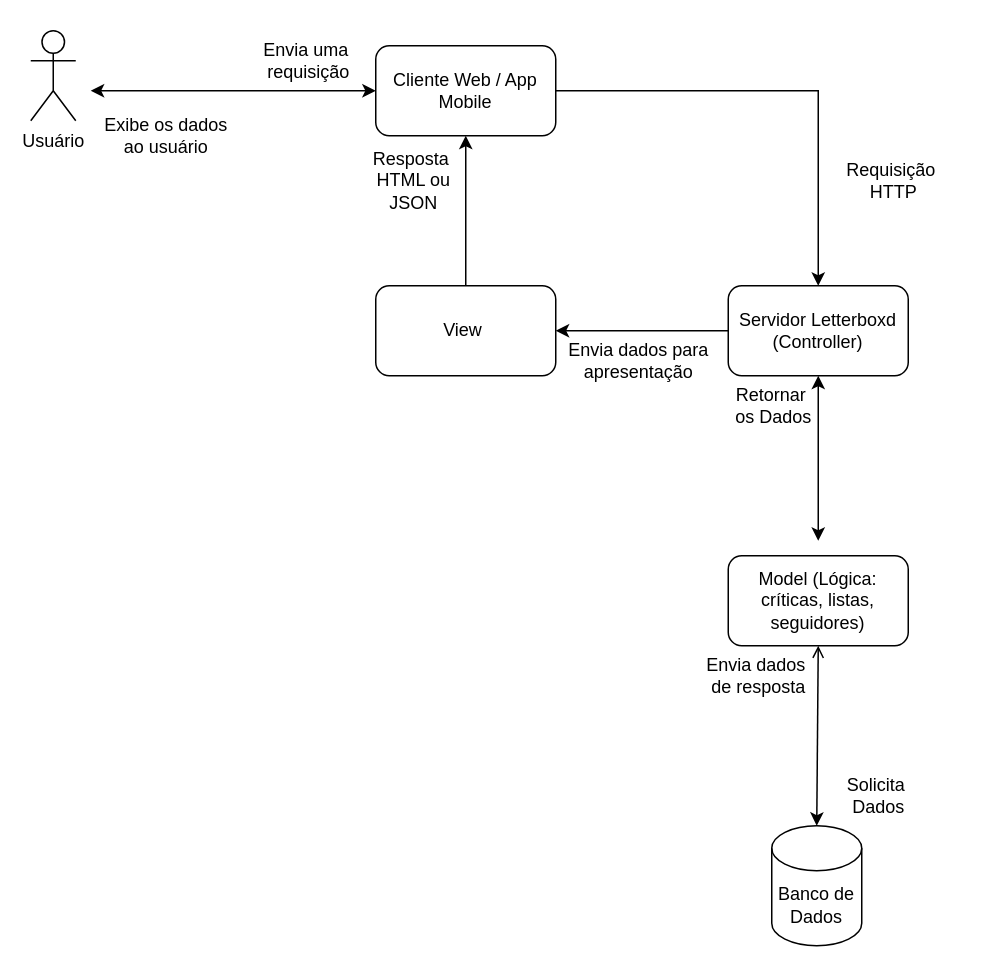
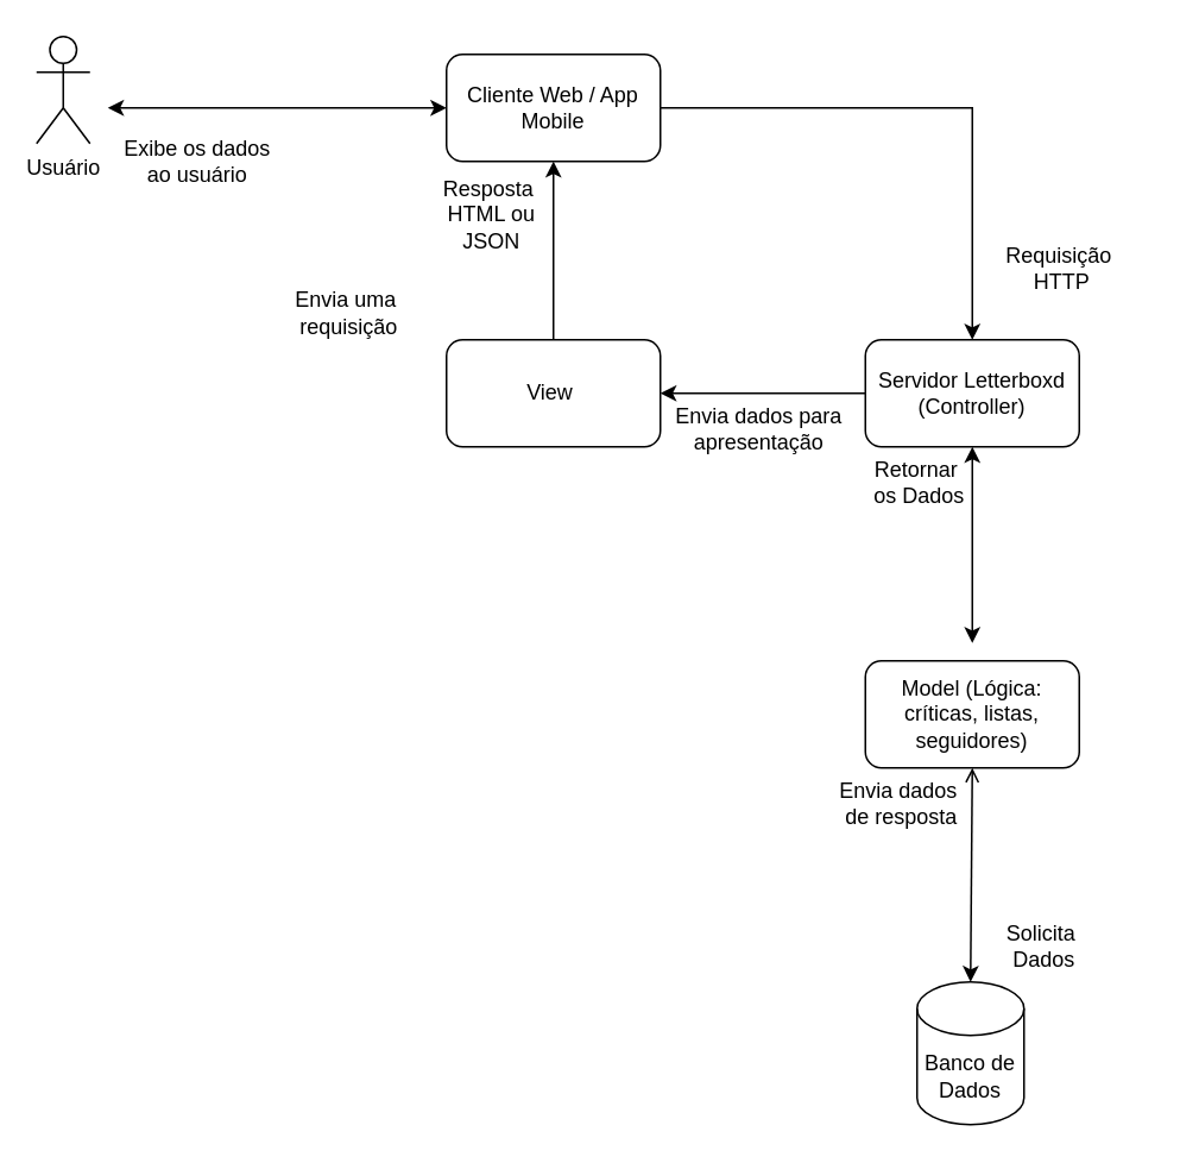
- <mxCell id="5" value="Envia uma&amp;nbsp;&lt;div&gt;requisição&lt;/div&gt;" style="text;html=1;align=center;verticalAlign=middle;resizable=0;points=[];autosize=1;strokeColor=none;fillColor=none;" vertex="1" parent="1"><mxGeometry x="165" y="20" width="80" height="40" as="geometry" /></mxCell>
+ <mxCell id="5" value="Envia uma&amp;nbsp;&lt;div&gt;requisição&lt;/div&gt;" style="text;html=1;align=center;verticalAlign=middle;resizable=0;points=[];autosize=1;strokeColor=none;fillColor=none;" vertex="1" parent="1"><mxGeometry x="155" y="155" width="80" height="40" as="geometry" /></mxCell>
- <mxCell id="9" value="Requisição&amp;nbsp;&lt;div&gt;HTTP&lt;/div&gt;" style="text;html=1;align=center;verticalAlign=middle;resizable=0;points=[];autosize=1;strokeColor=none;fillColor=none;" vertex="1" parent="1"><mxGeometry x="550" y="100" width="90" height="40" as="geometry" /></mxCell>
+ <mxCell id="9" value="Requisição&amp;nbsp;&lt;div&gt;HTTP&lt;/div&gt;" style="text;html=1;align=center;verticalAlign=middle;resizable=0;points=[];autosize=1;strokeColor=none;fillColor=none;" vertex="1" parent="1"><mxGeometry x="550" y="130" width="90" height="40" as="geometry" /></mxCell>
